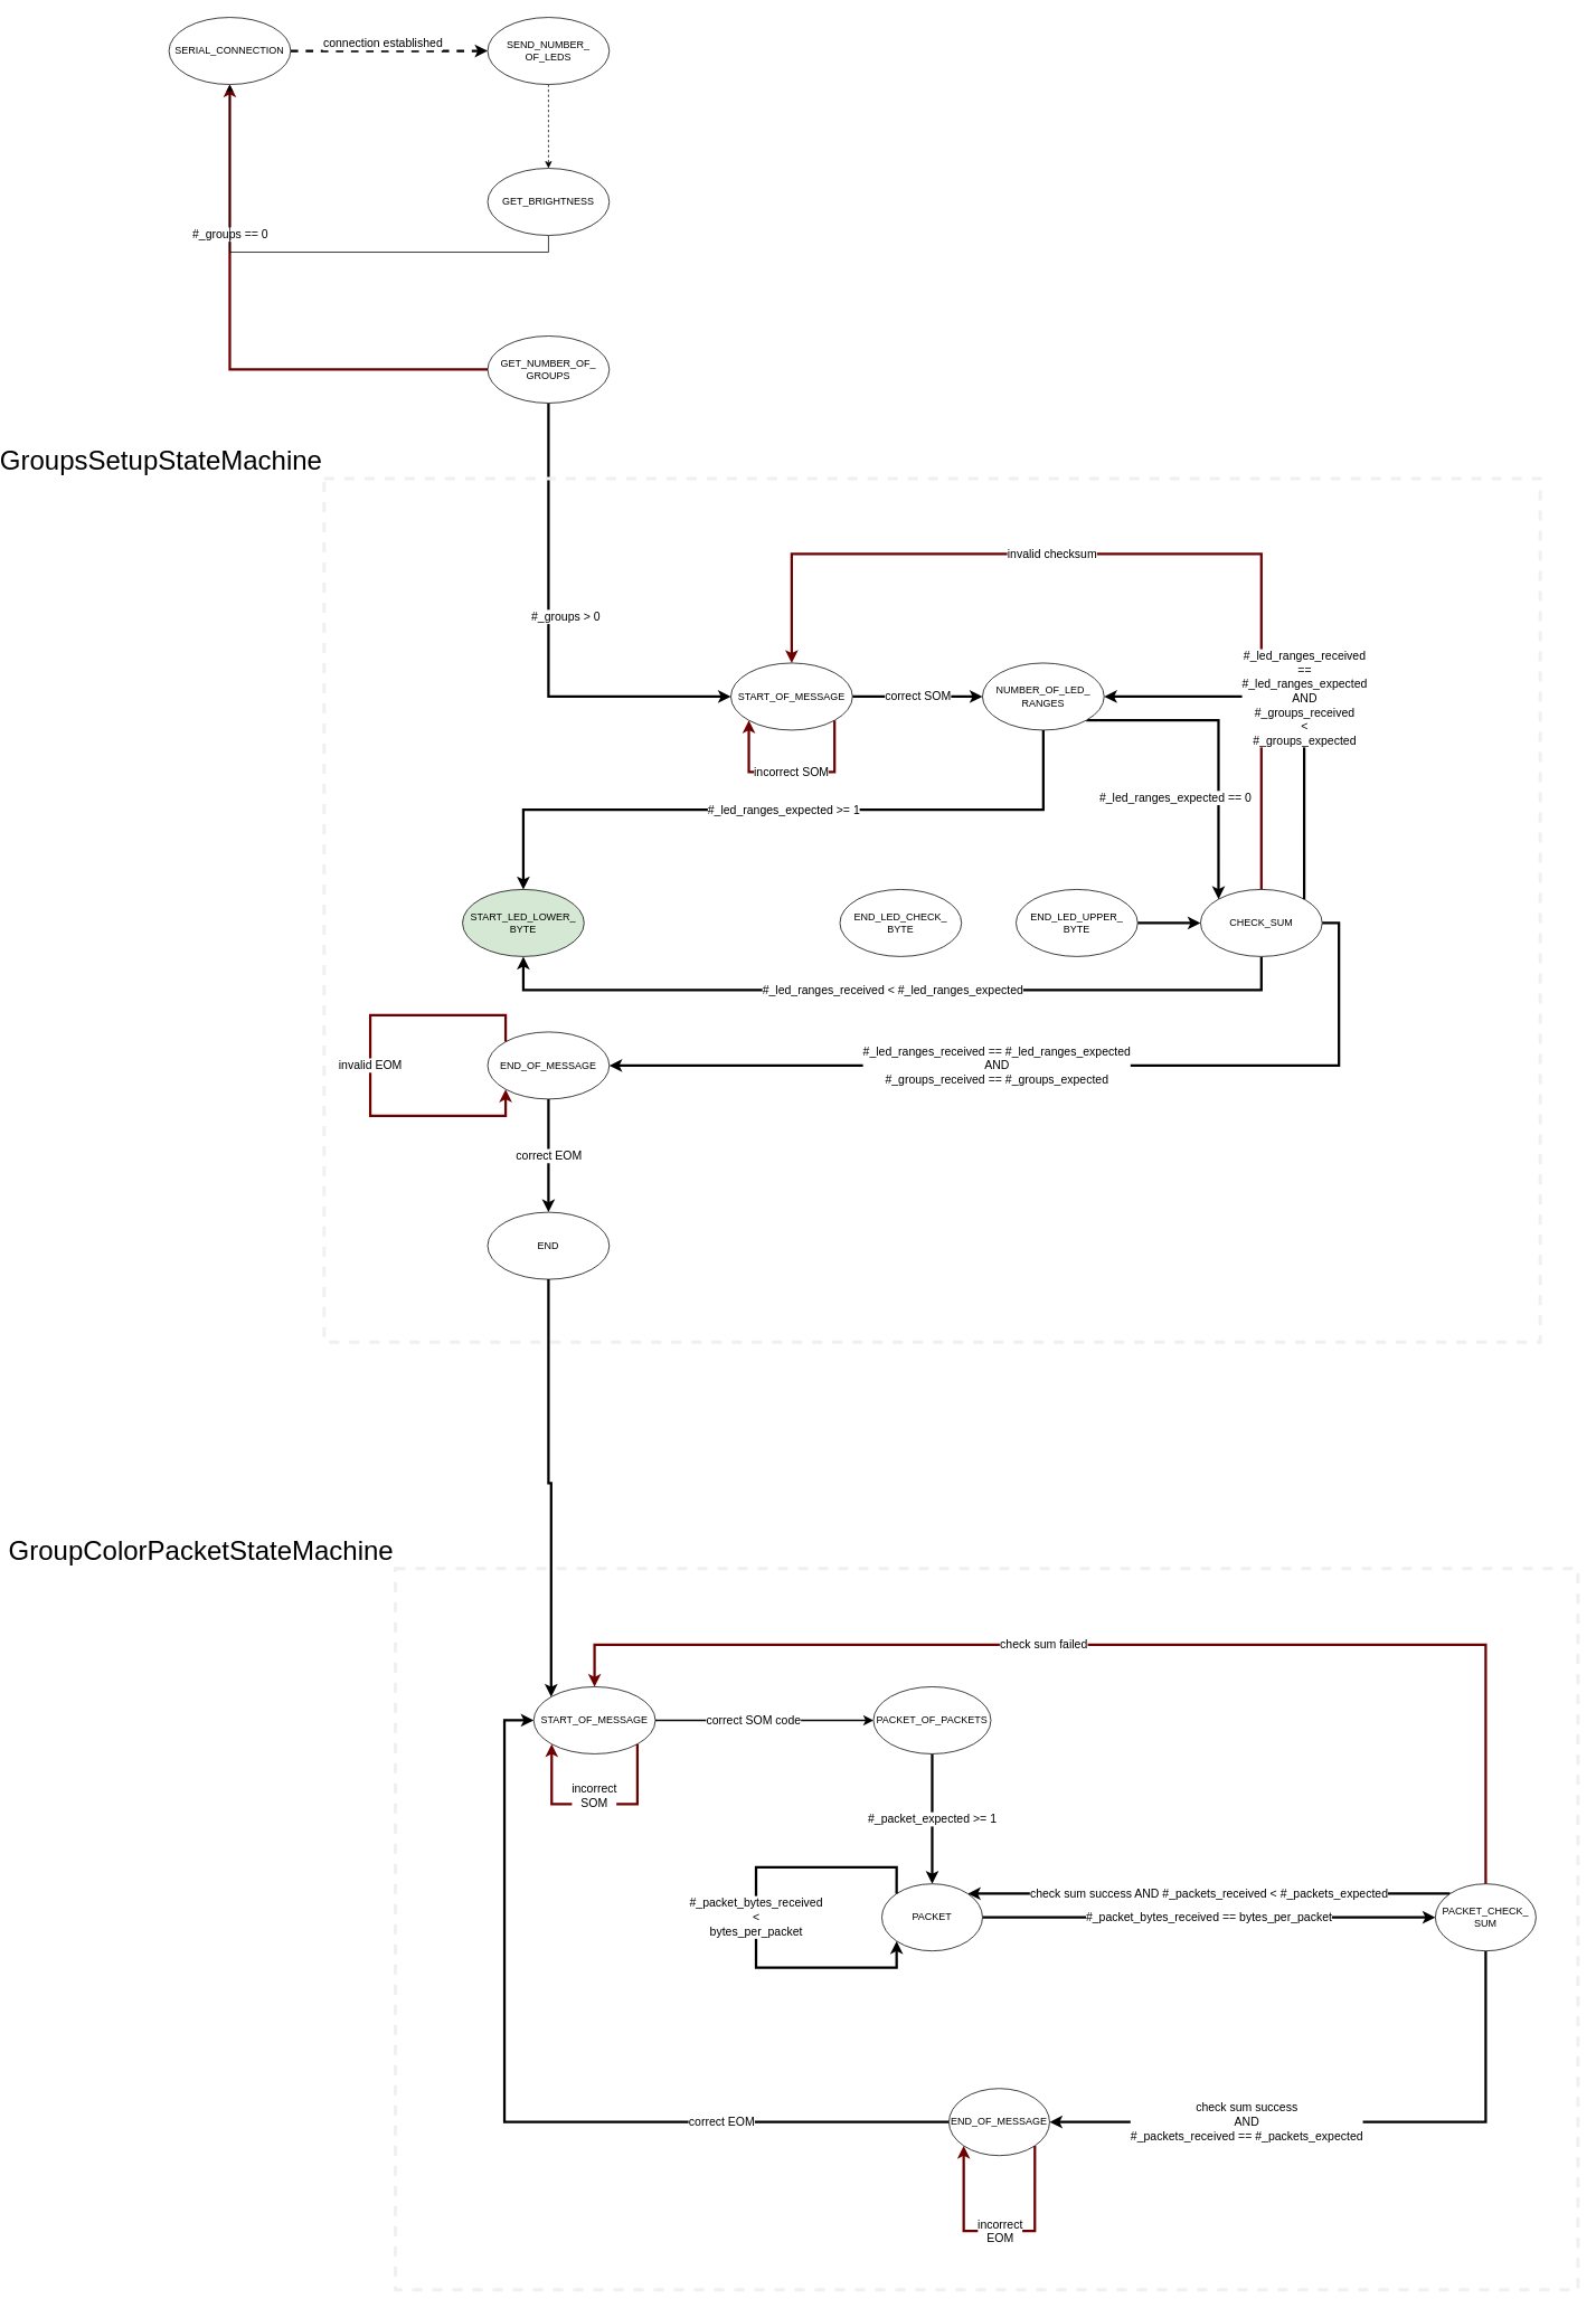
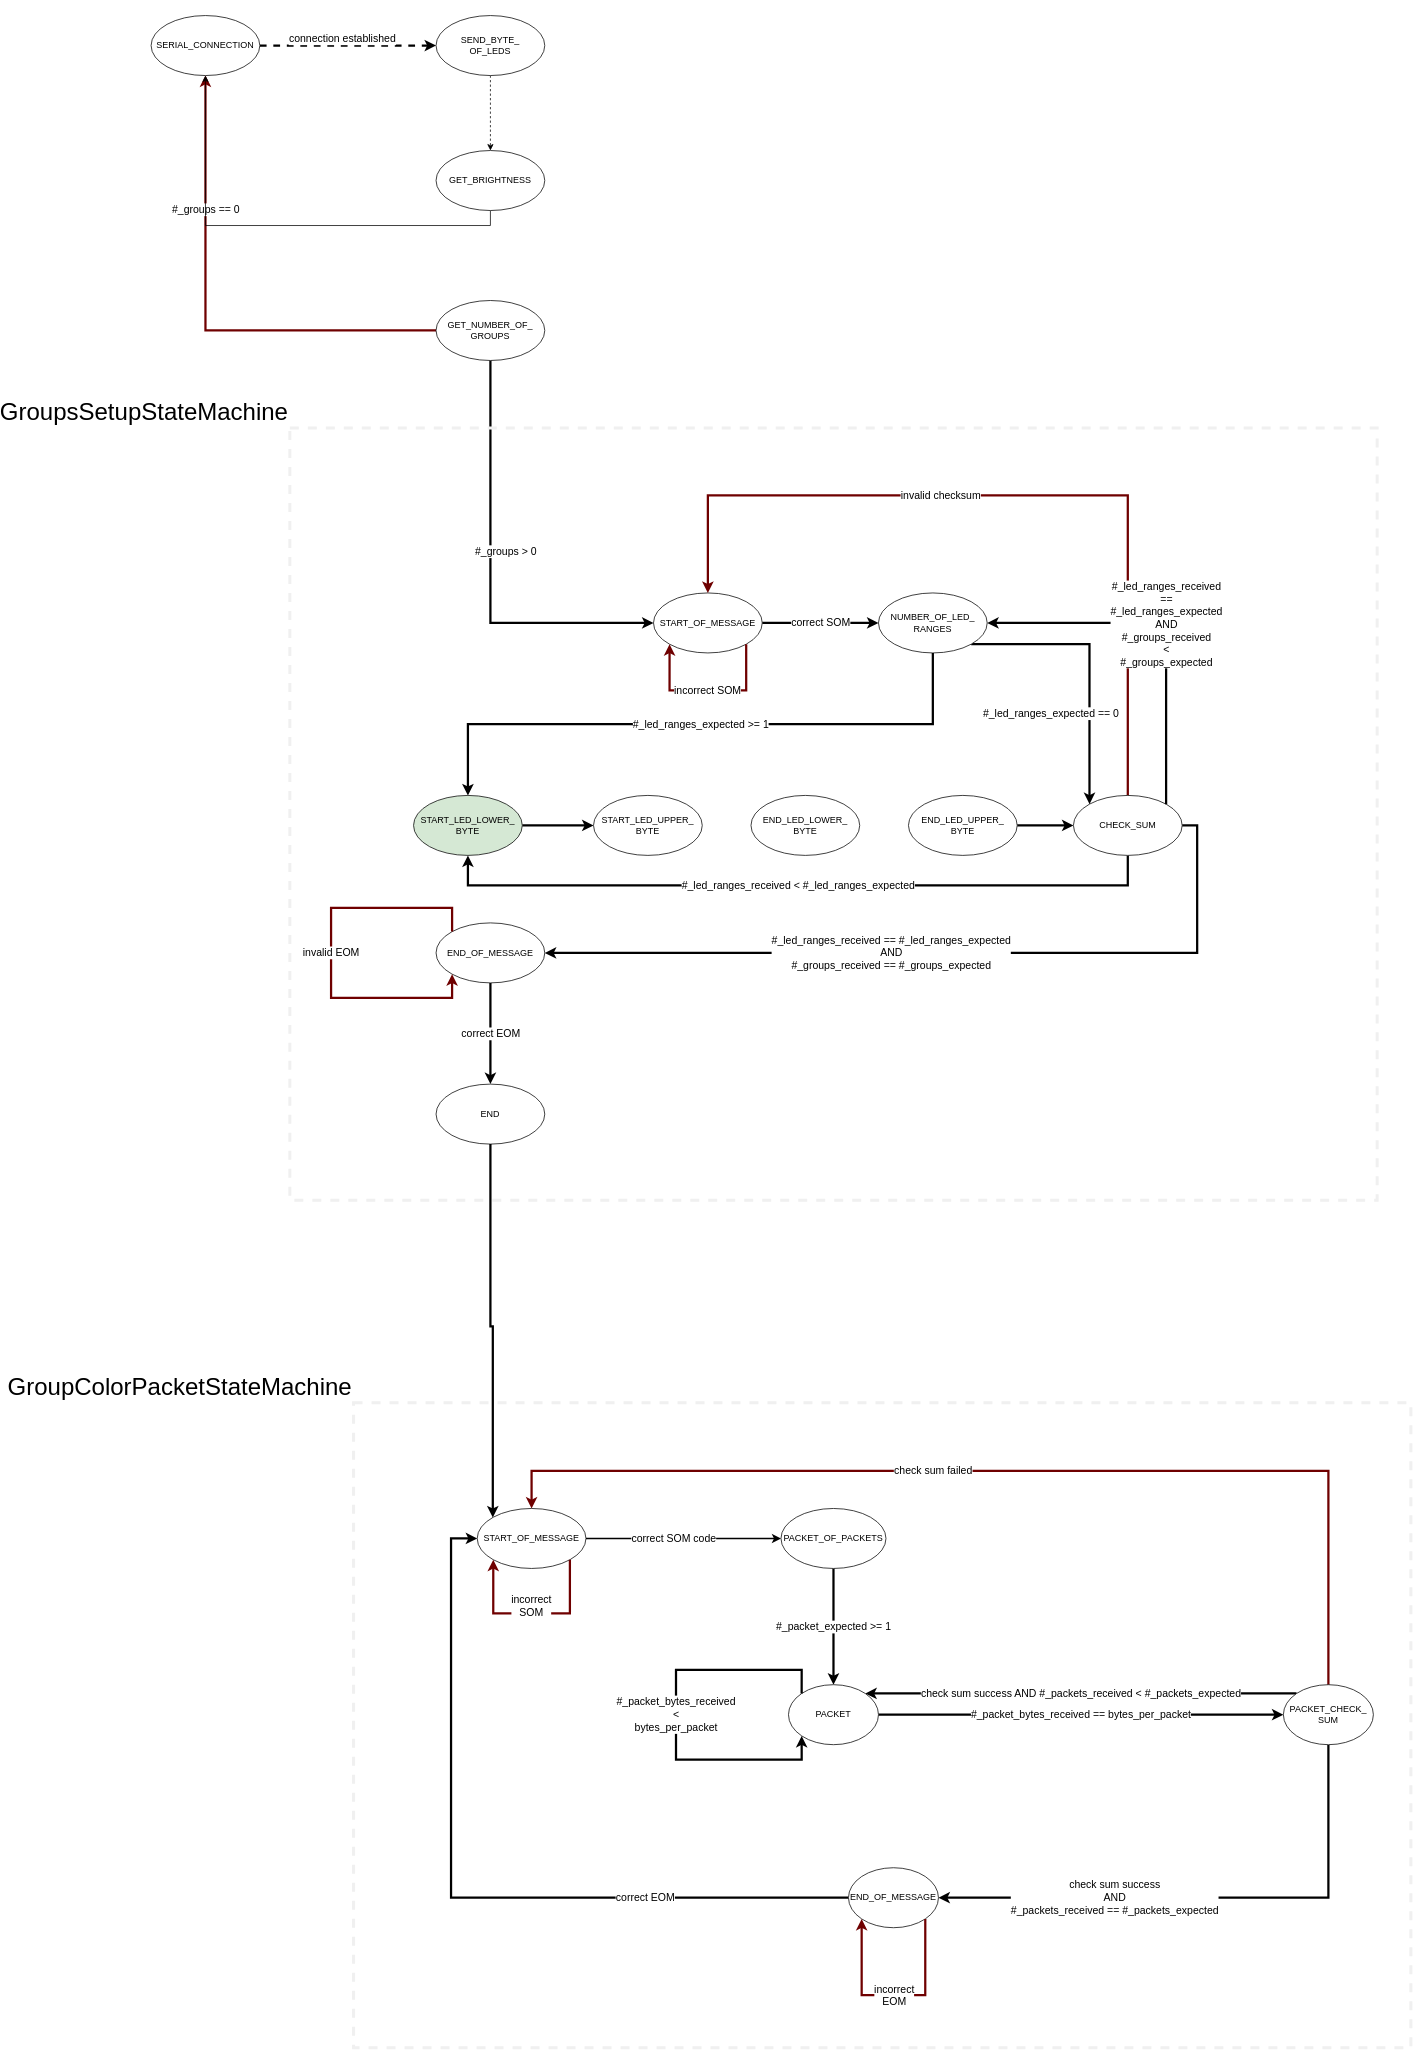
- <mxCell id="21" value="SEND_NUMBER_&lt;br&gt;OF_LEDS" style="ellipse;whiteSpace=wrap;html=1;" parent="1" vertex="1"><mxGeometry x="400" y="20" width="145" height="80" as="geometry" /></mxCell>
+ <mxCell id="21" value="SEND_BYTE_&lt;br&gt;OF_LEDS" style="ellipse;whiteSpace=wrap;html=1;" parent="1" vertex="1"><mxGeometry x="400" y="20" width="145" height="80" as="geometry" /></mxCell>
+ <mxCell id="31" style="edgeStyle=orthogonalEdgeStyle;rounded=0;orthogonalLoop=1;jettySize=auto;html=1;exitX=1;exitY=0.5;exitDx=0;exitDy=0;entryX=0;entryY=0.5;entryDx=0;entryDy=0;strokeWidth=3;" parent="1" source="32" target="33" edge="1"><mxGeometry relative="1" as="geometry" /></mxCell>
+ <mxCell id="33" value="START_LED_UPPER_&lt;br&gt;BYTE" style="ellipse;whiteSpace=wrap;html=1;" parent="1" vertex="1"><mxGeometry x="610" y="1060" width="145" height="80" as="geometry" /></mxCell>
- <mxCell id="34" value="END_LED_CHECK_&lt;br&gt;BYTE" style="ellipse;whiteSpace=wrap;html=1;" parent="1" vertex="1"><mxGeometry x="820" y="1060" width="145" height="80" as="geometry" /></mxCell>
+ <mxCell id="34" value="END_LED_LOWER_&lt;br&gt;BYTE" style="ellipse;whiteSpace=wrap;html=1;" parent="1" vertex="1"><mxGeometry x="820" y="1060" width="145" height="80" as="geometry" /></mxCell>
